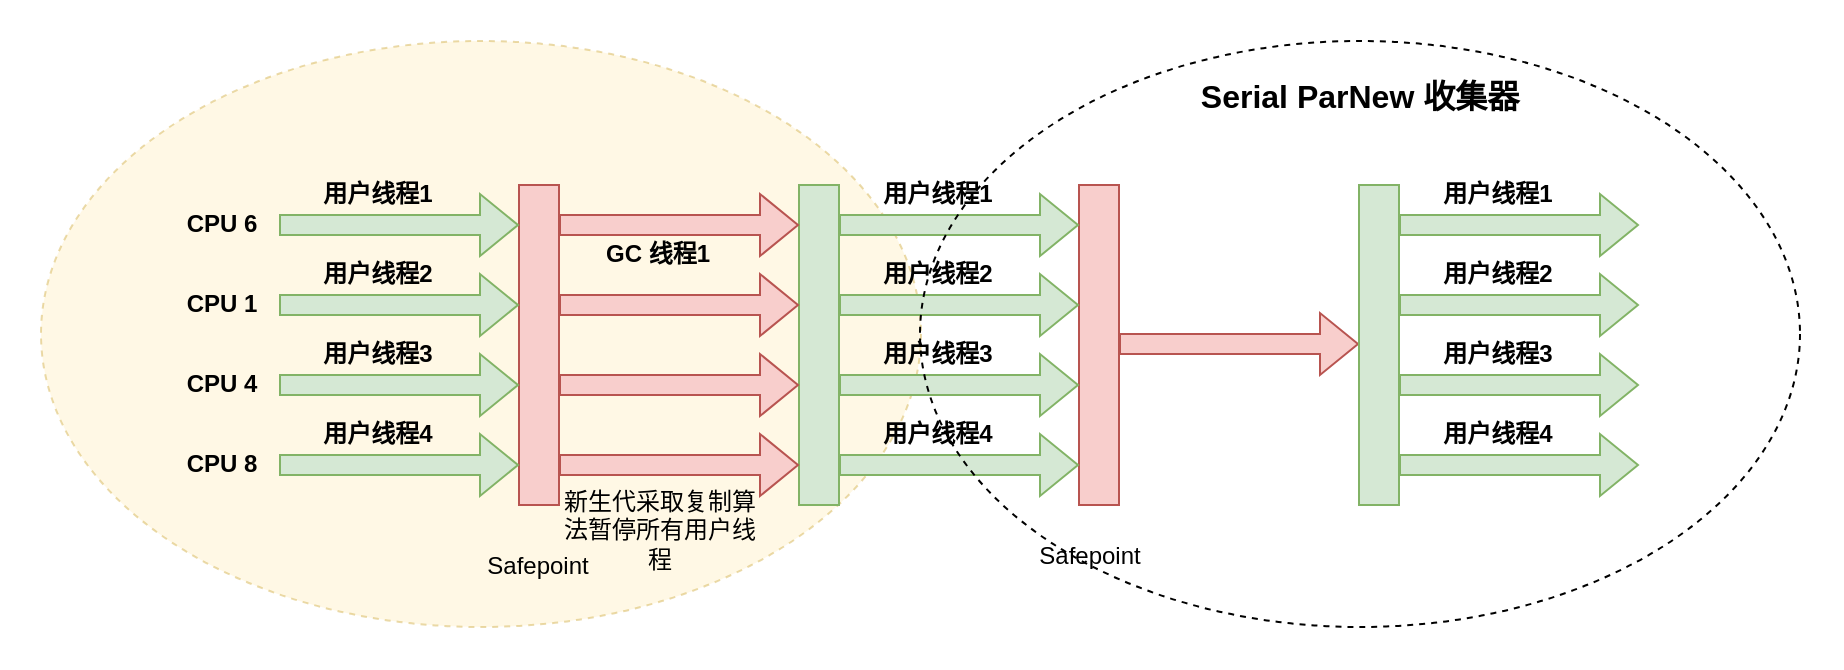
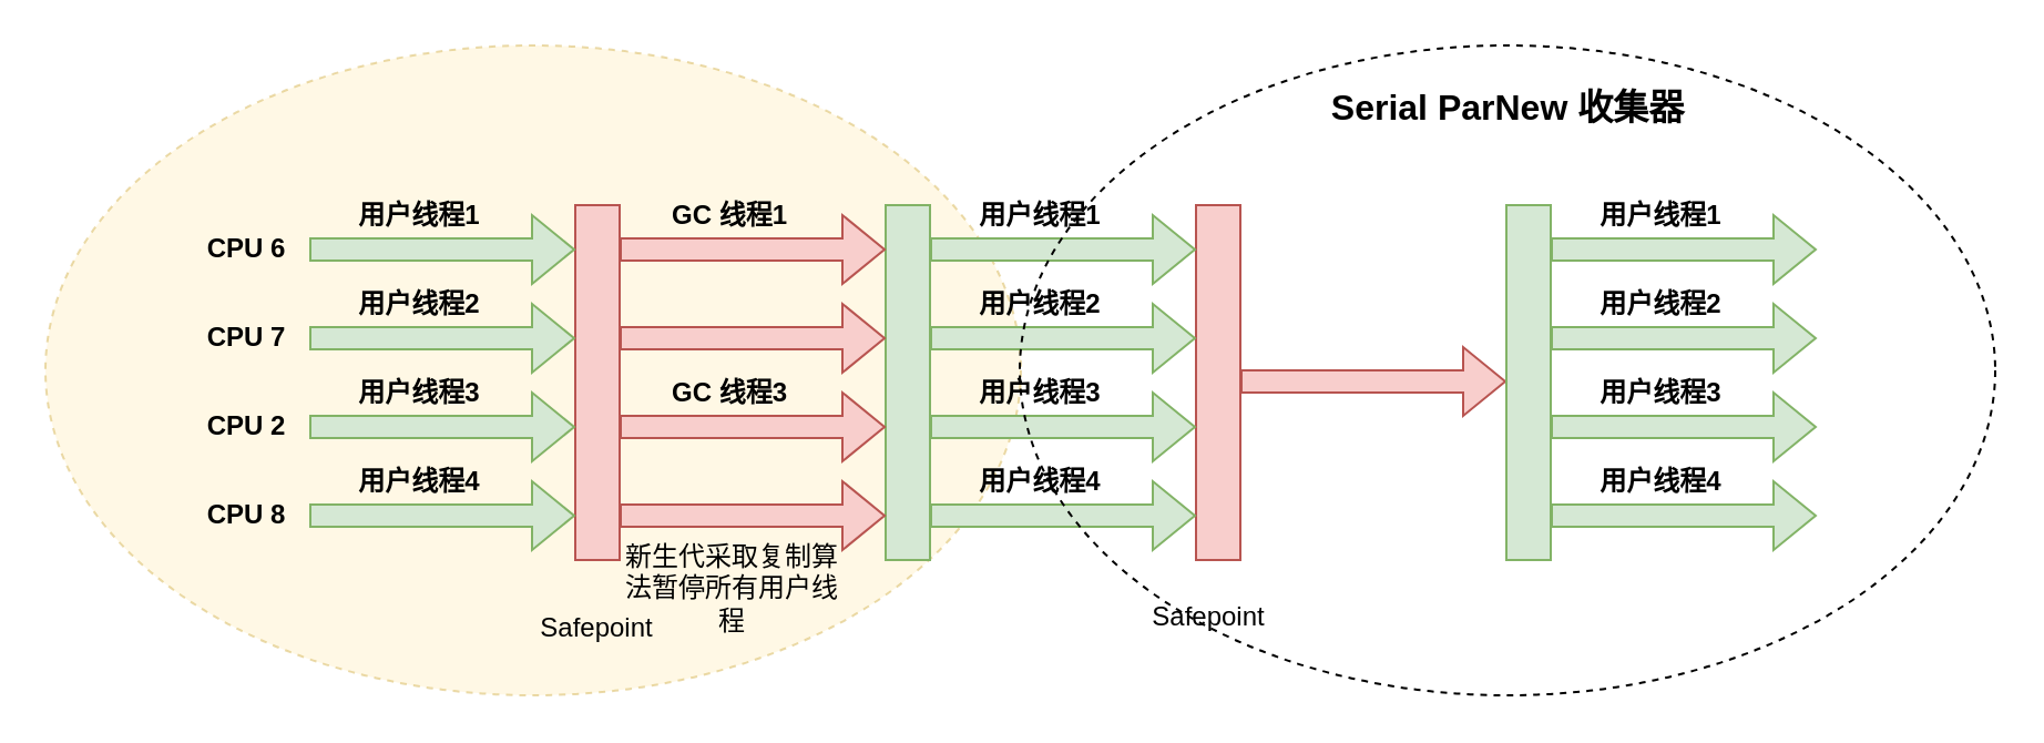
- <mxCell id="33" value="GC 线程1" style="text;html=1;strokeColor=none;fillColor=none;align=center;verticalAlign=middle;whiteSpace=wrap;rounded=0;fontStyle=1;movable=1;resizable=1;rotatable=1;deletable=1;editable=1;locked=0;connectable=1;container=0;" parent="1" vertex="1"><mxGeometry x="299" y="112" width="60" height="30" as="geometry" /></mxCell>
+ <mxCell id="33" value="GC 线程1" style="text;html=1;strokeColor=none;fillColor=none;align=center;verticalAlign=middle;whiteSpace=wrap;rounded=0;fontStyle=1;movable=1;resizable=1;rotatable=1;deletable=1;editable=1;locked=0;connectable=1;container=0;" parent="1" vertex="1"><mxGeometry x="299" y="82" width="60" height="30" as="geometry" /></mxCell>
- <mxCell id="6" value="&lt;b&gt;CPU 1&lt;/b&gt;" style="text;html=1;strokeColor=none;fillColor=none;align=center;verticalAlign=middle;whiteSpace=wrap;rounded=0;container=0;" parent="1" vertex="1"><mxGeometry x="81" y="137" width="60" height="30" as="geometry" /></mxCell>
+ <mxCell id="6" value="&lt;b&gt;CPU 7&lt;/b&gt;" style="text;html=1;strokeColor=none;fillColor=none;align=center;verticalAlign=middle;whiteSpace=wrap;rounded=0;container=0;" parent="1" vertex="1"><mxGeometry x="81" y="137" width="60" height="30" as="geometry" /></mxCell>
+ <mxCell id="36" value="GC 线程3" style="text;html=1;strokeColor=none;fillColor=none;align=center;verticalAlign=middle;whiteSpace=wrap;rounded=0;fontStyle=1;movable=1;resizable=1;rotatable=1;deletable=1;editable=1;locked=0;connectable=1;container=0;" parent="1" vertex="1"><mxGeometry x="299" y="162" width="60" height="30" as="geometry" /></mxCell>
- <mxCell id="7" value="&lt;b&gt;CPU 4&lt;/b&gt;" style="text;html=1;strokeColor=none;fillColor=none;align=center;verticalAlign=middle;whiteSpace=wrap;rounded=0;container=0;" parent="1" vertex="1"><mxGeometry x="81" y="177" width="60" height="30" as="geometry" /></mxCell>
+ <mxCell id="7" value="&lt;b&gt;CPU 2&lt;/b&gt;" style="text;html=1;strokeColor=none;fillColor=none;align=center;verticalAlign=middle;whiteSpace=wrap;rounded=0;container=0;" parent="1" vertex="1"><mxGeometry x="81" y="177" width="60" height="30" as="geometry" /></mxCell>
